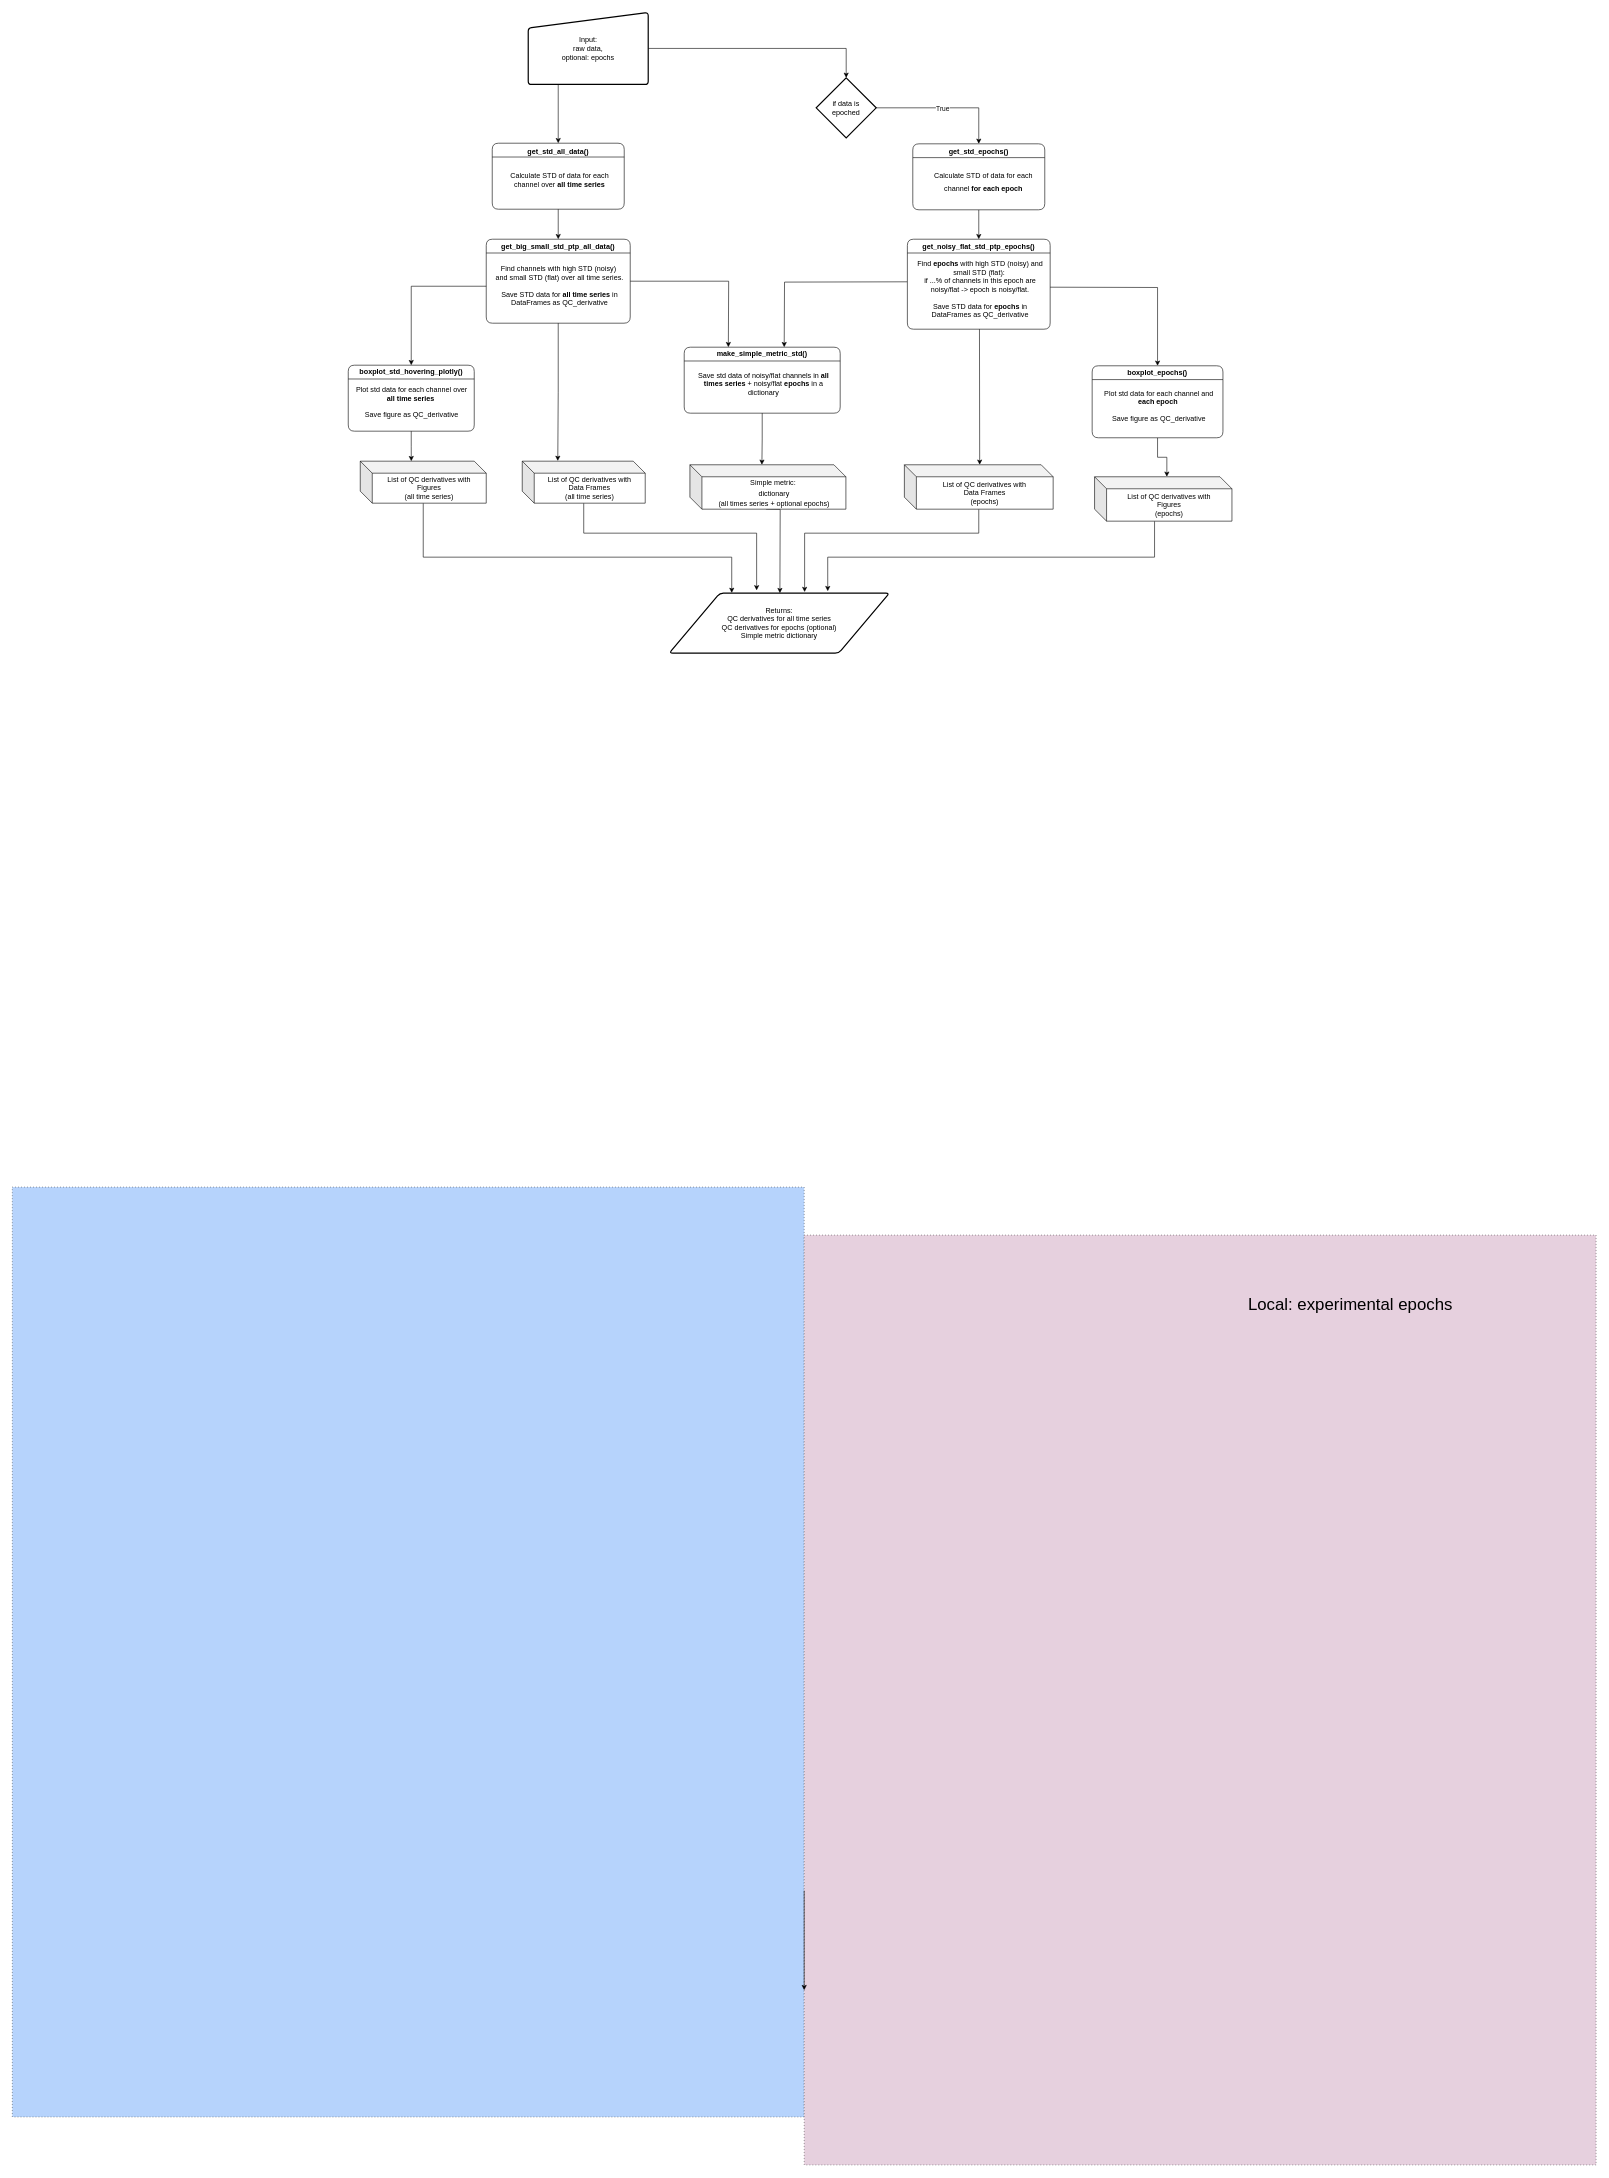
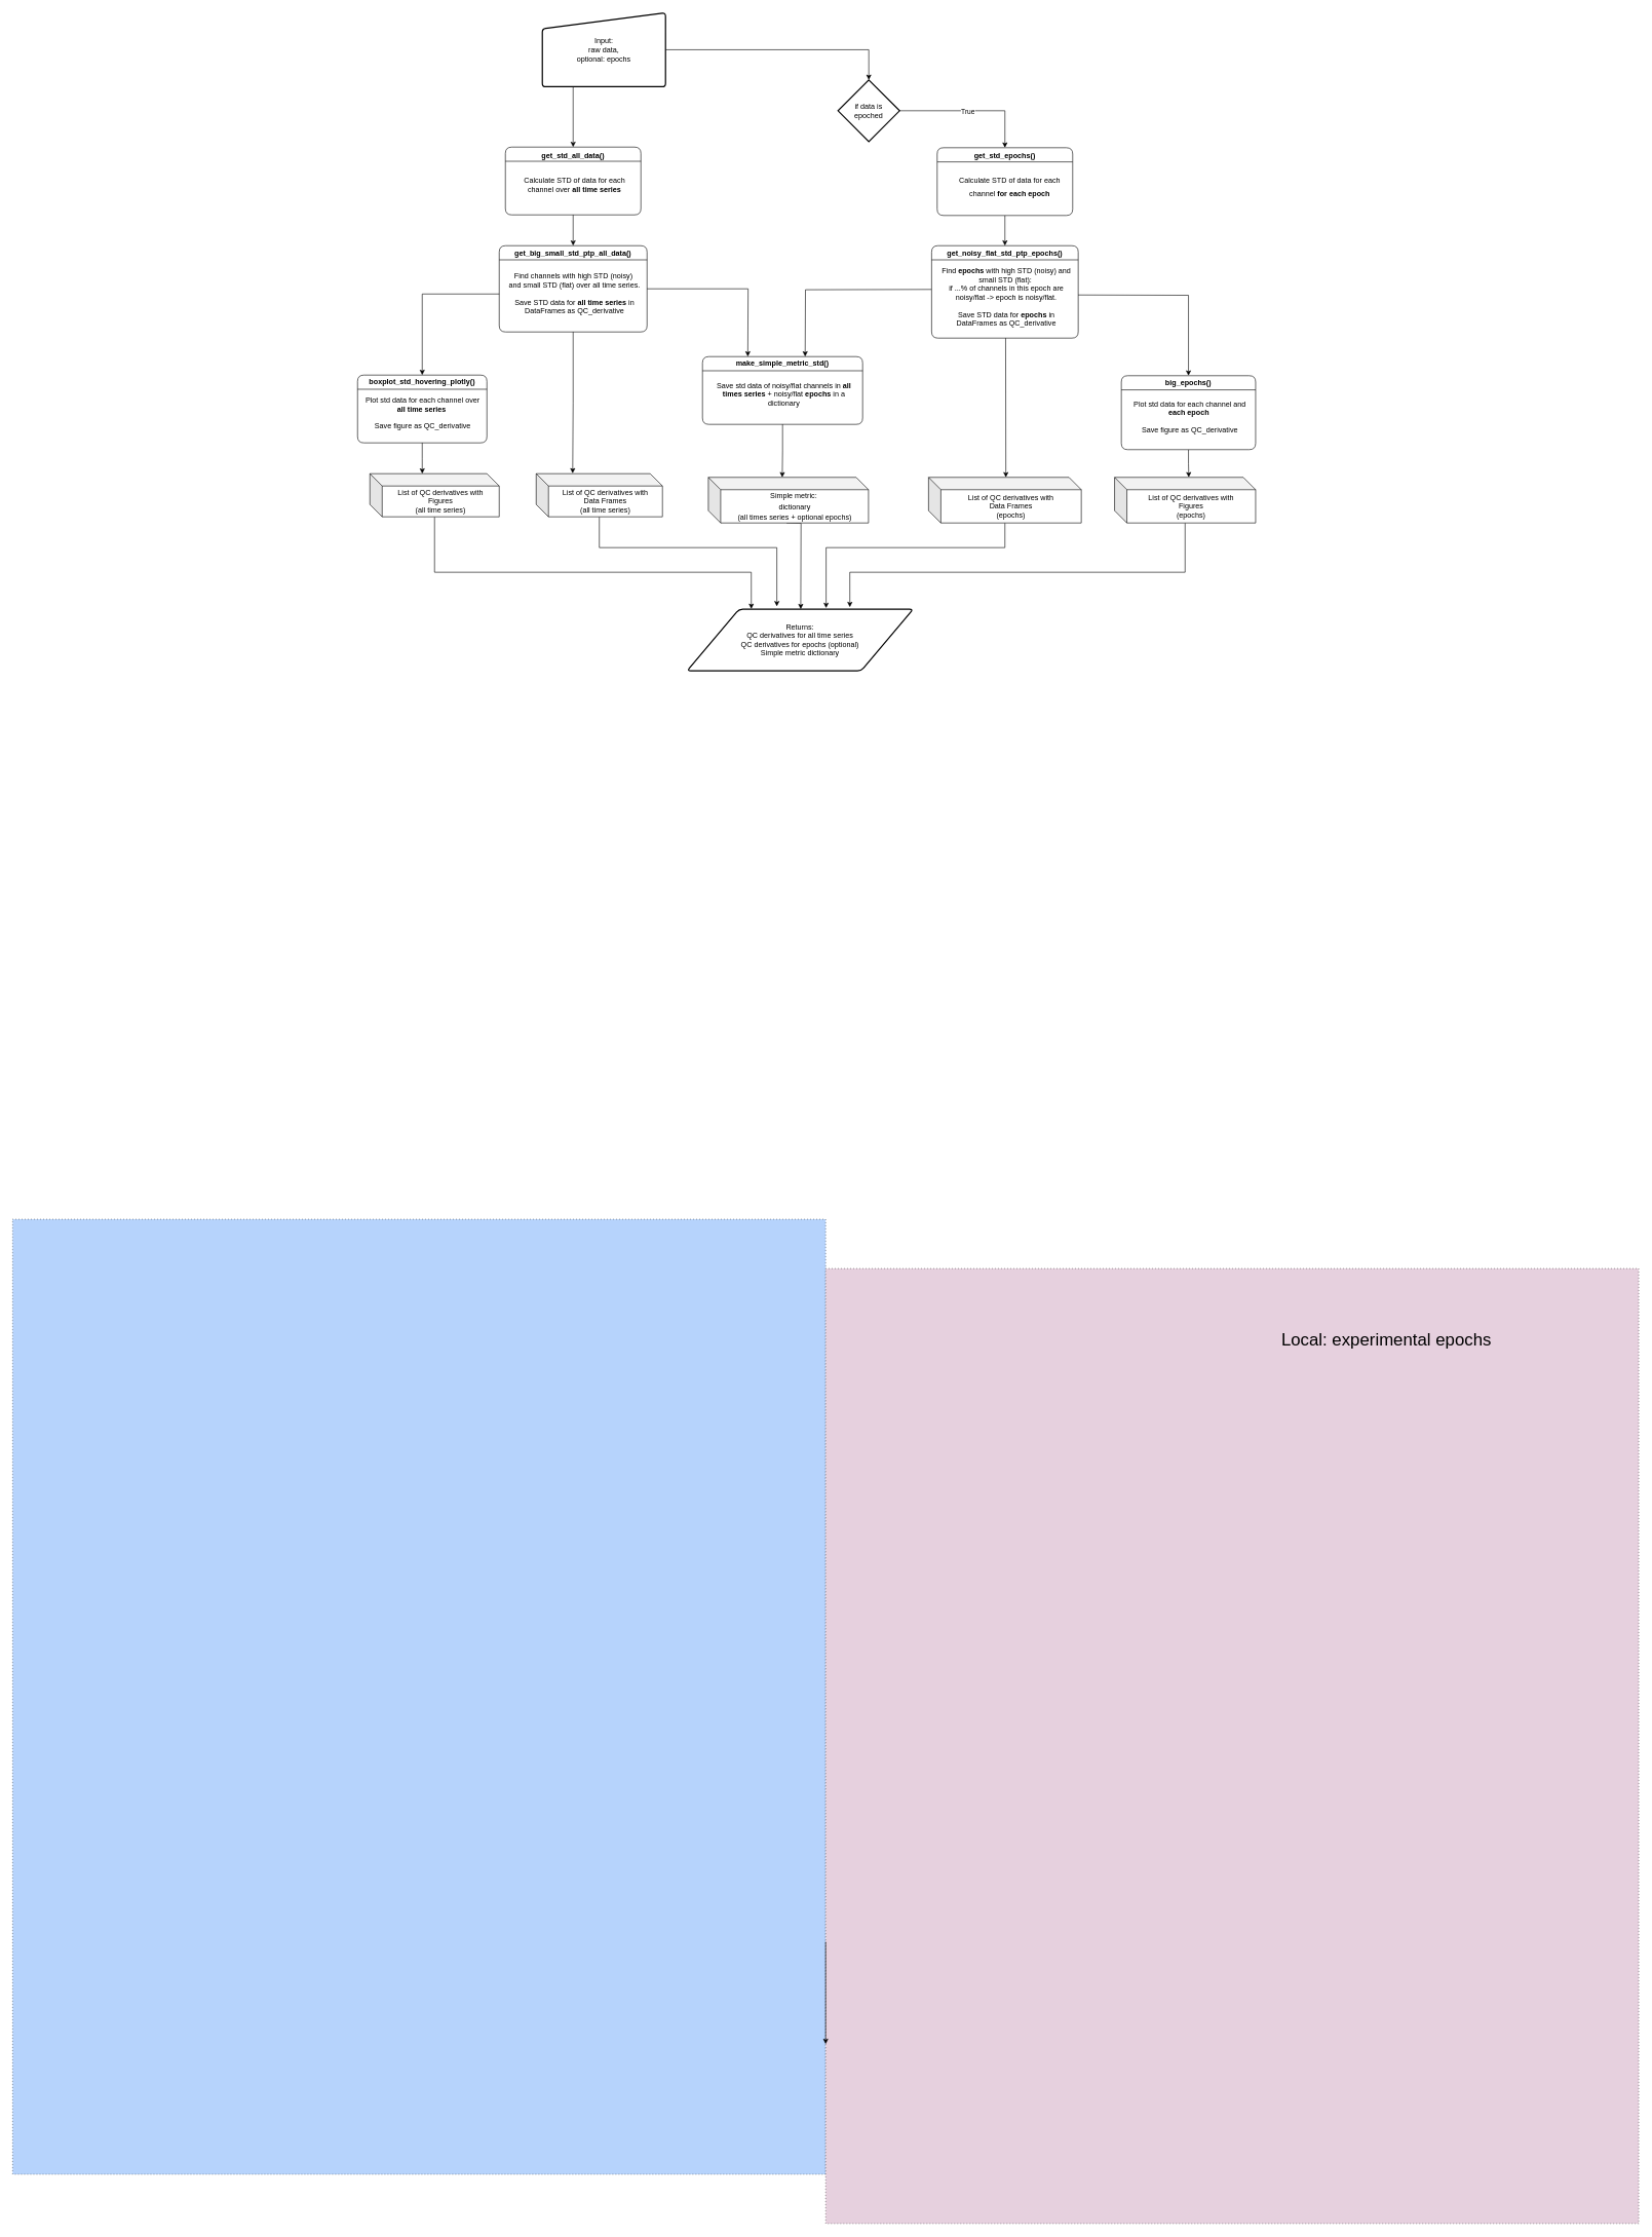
- <mxCell id="47" value="boxplot_epochs()" style="swimlane;whiteSpace=wrap;html=1;fontSize=12;container=0;rounded=1;perimeterSpacing=0;fillColor=default;fillStyle=solid;swimlaneLine=1;fontFamily=Helvetica;" parent="45" vertex="1"><mxGeometry width="218" height="120.0" as="geometry" /></mxCell>
+ <mxCell id="47" value="big_epochs()" style="swimlane;whiteSpace=wrap;html=1;fontSize=12;container=0;rounded=1;perimeterSpacing=0;fillColor=default;fillStyle=solid;swimlaneLine=1;fontFamily=Helvetica;" parent="45" vertex="1"><mxGeometry width="218" height="120.0" as="geometry" /></mxCell>
- <mxCell id="8" value="List of QC derivatives with&lt;br style=&quot;font-size: 12px;&quot;&gt;Figures&lt;br style=&quot;font-size: 12px;&quot;&gt;(epochs)" style="shape=cube;whiteSpace=wrap;html=1;boundedLbl=1;backgroundOutline=1;darkOpacity=0.05;darkOpacity2=0.1;fontSize=12;fontFamily=Helvetica;" parent="1" vertex="1"><mxGeometry x="1824" y="794" width="229" height="74" as="geometry" /></mxCell>
+ <mxCell id="8" value="List of QC derivatives with&lt;br style=&quot;font-size: 12px;&quot;&gt;Figures&lt;br style=&quot;font-size: 12px;&quot;&gt;(epochs)" style="shape=cube;whiteSpace=wrap;html=1;boundedLbl=1;backgroundOutline=1;darkOpacity=0.05;darkOpacity2=0.1;fontSize=12;fontFamily=Helvetica;" parent="1" vertex="1"><mxGeometry x="1809" y="774" width="229" height="74" as="geometry" /></mxCell>
